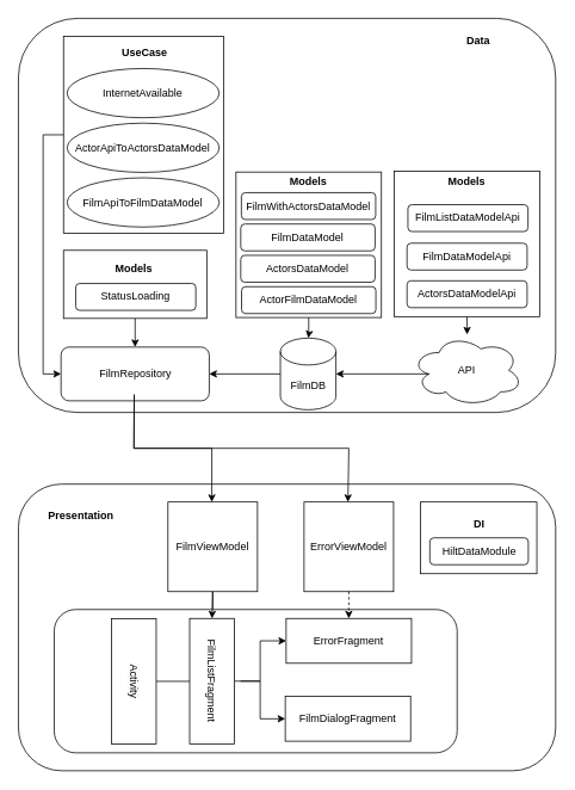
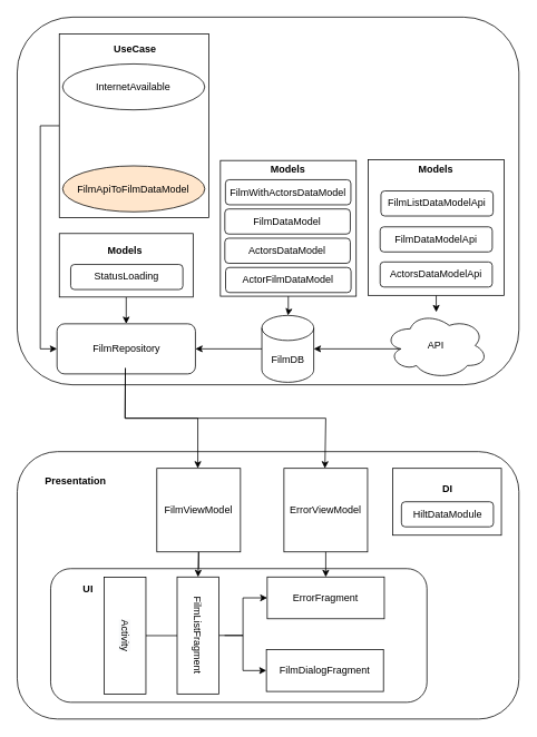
- <mxCell id="29" value="Data" style="text;html=1;strokeColor=none;fillColor=none;align=center;verticalAlign=middle;whiteSpace=wrap;rounded=0;strokeWidth=1;fontStyle=1" parent="1" vertex="1"><mxGeometry x="503.462" y="30" width="62.069" height="30" as="geometry" /></mxCell>
- <mxCell id="57" value="ActorApiToActorsDataModel" style="ellipse;whiteSpace=wrap;html=1;" vertex="1" parent="54"><mxGeometry x="4" y="97" width="170" height="55" as="geometry" /></mxCell>
- <mxCell id="58" value="FilmApiToFilmDataModel" style="ellipse;whiteSpace=wrap;html=1;" vertex="1" parent="54"><mxGeometry x="4" y="158" width="170" height="55" as="geometry" /></mxCell>
+ <mxCell id="58" value="FilmApiToFilmDataModel" style="ellipse;whiteSpace=wrap;html=1;fillColor=#ffe6cc;" vertex="1" parent="54"><mxGeometry x="4" y="158" width="170" height="55" as="geometry" /></mxCell>
- <mxCell id="22" value="" style="endArrow=classic;html=1;rounded=0;exitX=0.5;exitY=1;exitDx=0;exitDy=0;entryX=0.5;entryY=0;entryDx=0;entryDy=0;dashed=1;" edge="1" parent="1" source="21" target="17"><mxGeometry width="50" height="50" relative="1" as="geometry"><mxPoint x="247" y="670" as="sourcePoint" /><mxPoint x="246.25" y="700" as="targetPoint" /></mxGeometry></mxCell>
+ <mxCell id="22" value="" style="endArrow=classic;html=1;rounded=0;exitX=0.5;exitY=1;exitDx=0;exitDy=0;entryX=0.5;entryY=0;entryDx=0;entryDy=0;" edge="1" parent="1" source="21" target="17"><mxGeometry width="50" height="50" relative="1" as="geometry"><mxPoint x="247" y="670" as="sourcePoint" /><mxPoint x="246.25" y="700" as="targetPoint" /></mxGeometry></mxCell>
+ <mxCell id="14" value="UI" style="text;html=1;strokeColor=none;fillColor=none;align=center;verticalAlign=middle;whiteSpace=wrap;rounded=0;fontStyle=1" parent="10" vertex="1"><mxGeometry x="6.056" y="10" width="78.333" height="30" as="geometry" /></mxCell>
